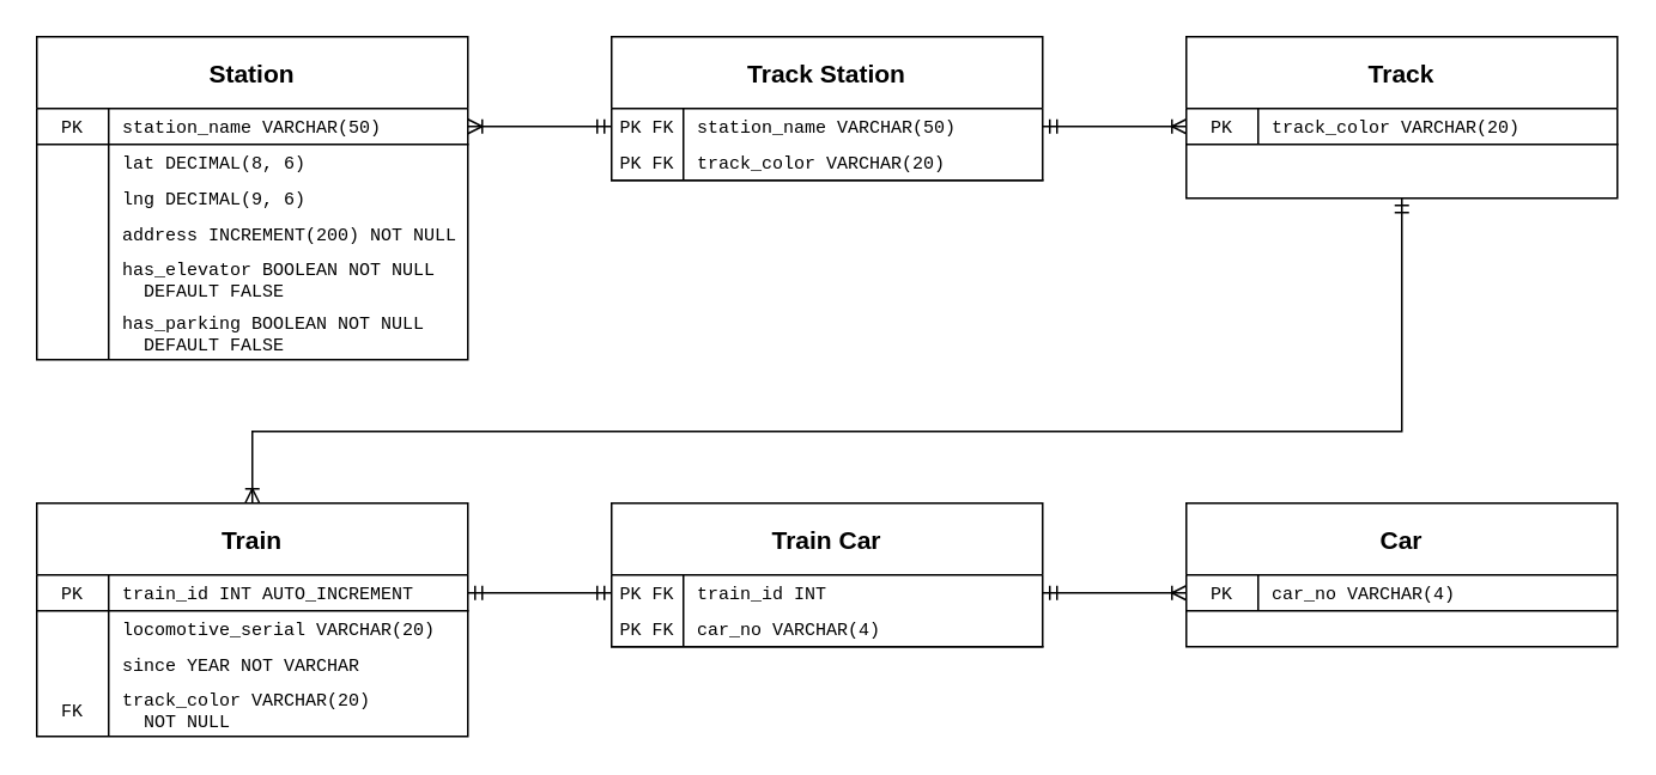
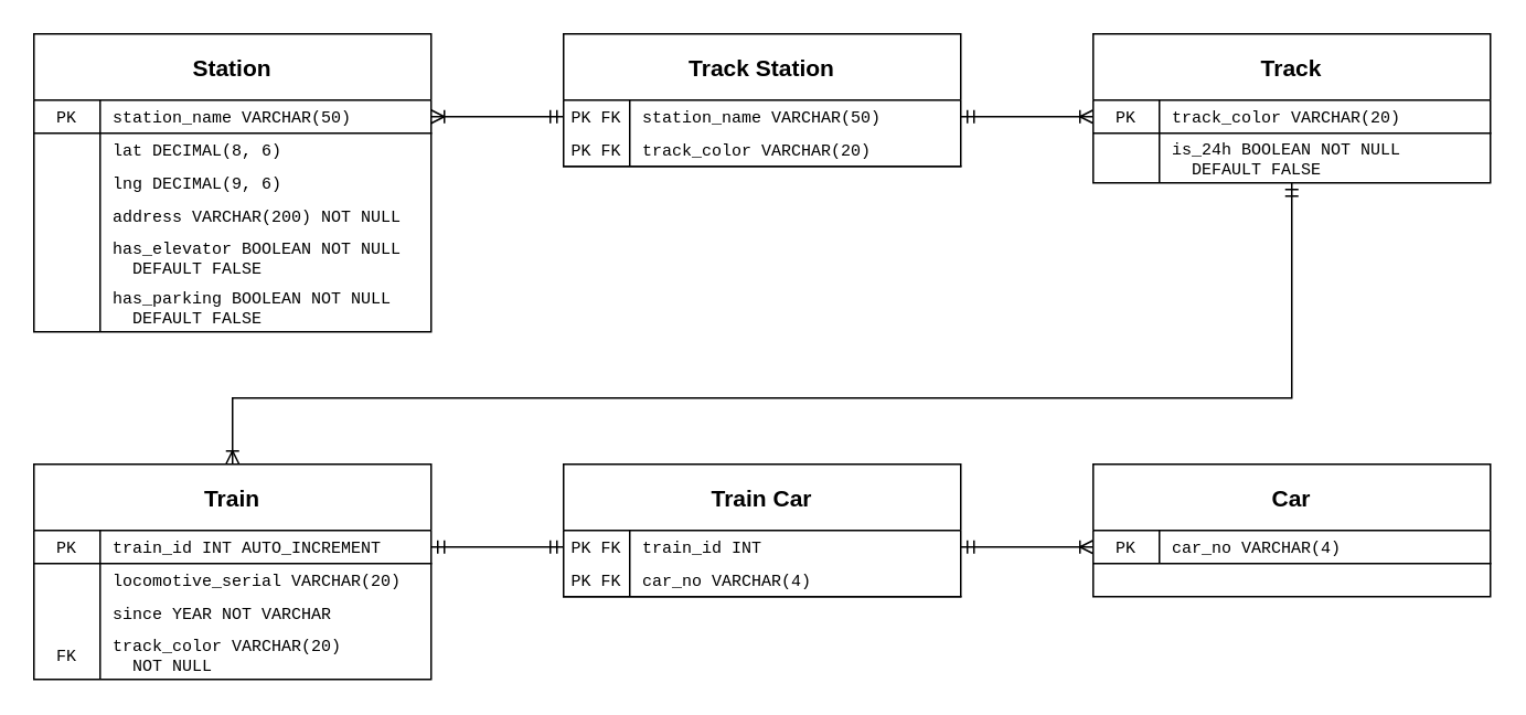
+ <mxCell id="27" value="is_24h BOOLEAN NOT NULL&#10;  DEFAULT FALSE" style="shape=partialRectangle;overflow=hidden;connectable=0;fillColor=none;top=0;left=0;bottom=0;right=0;align=left;spacingLeft=6;fontSize=10;fontStyle=0;fontFamily=Courier New;" parent="25" vertex="1"><mxGeometry x="40" width="200" height="30" as="geometry"><mxRectangle width="200" height="30" as="alternateBounds" /></mxGeometry></mxCell>
- <mxCell id="14" value="address INCREMENT(200) NOT NULL" style="shape=partialRectangle;connectable=0;fillColor=none;top=0;left=0;bottom=0;right=0;align=left;spacingLeft=6;overflow=hidden;fontSize=10;fontFamily=Courier New;" parent="12" vertex="1"><mxGeometry x="40" width="200" height="20" as="geometry"><mxRectangle width="200" height="20" as="alternateBounds" /></mxGeometry></mxCell>
+ <mxCell id="14" value="address VARCHAR(200) NOT NULL" style="shape=partialRectangle;connectable=0;fillColor=none;top=0;left=0;bottom=0;right=0;align=left;spacingLeft=6;overflow=hidden;fontSize=10;fontFamily=Courier New;" parent="12" vertex="1"><mxGeometry x="40" width="200" height="20" as="geometry"><mxRectangle width="200" height="20" as="alternateBounds" /></mxGeometry></mxCell>
